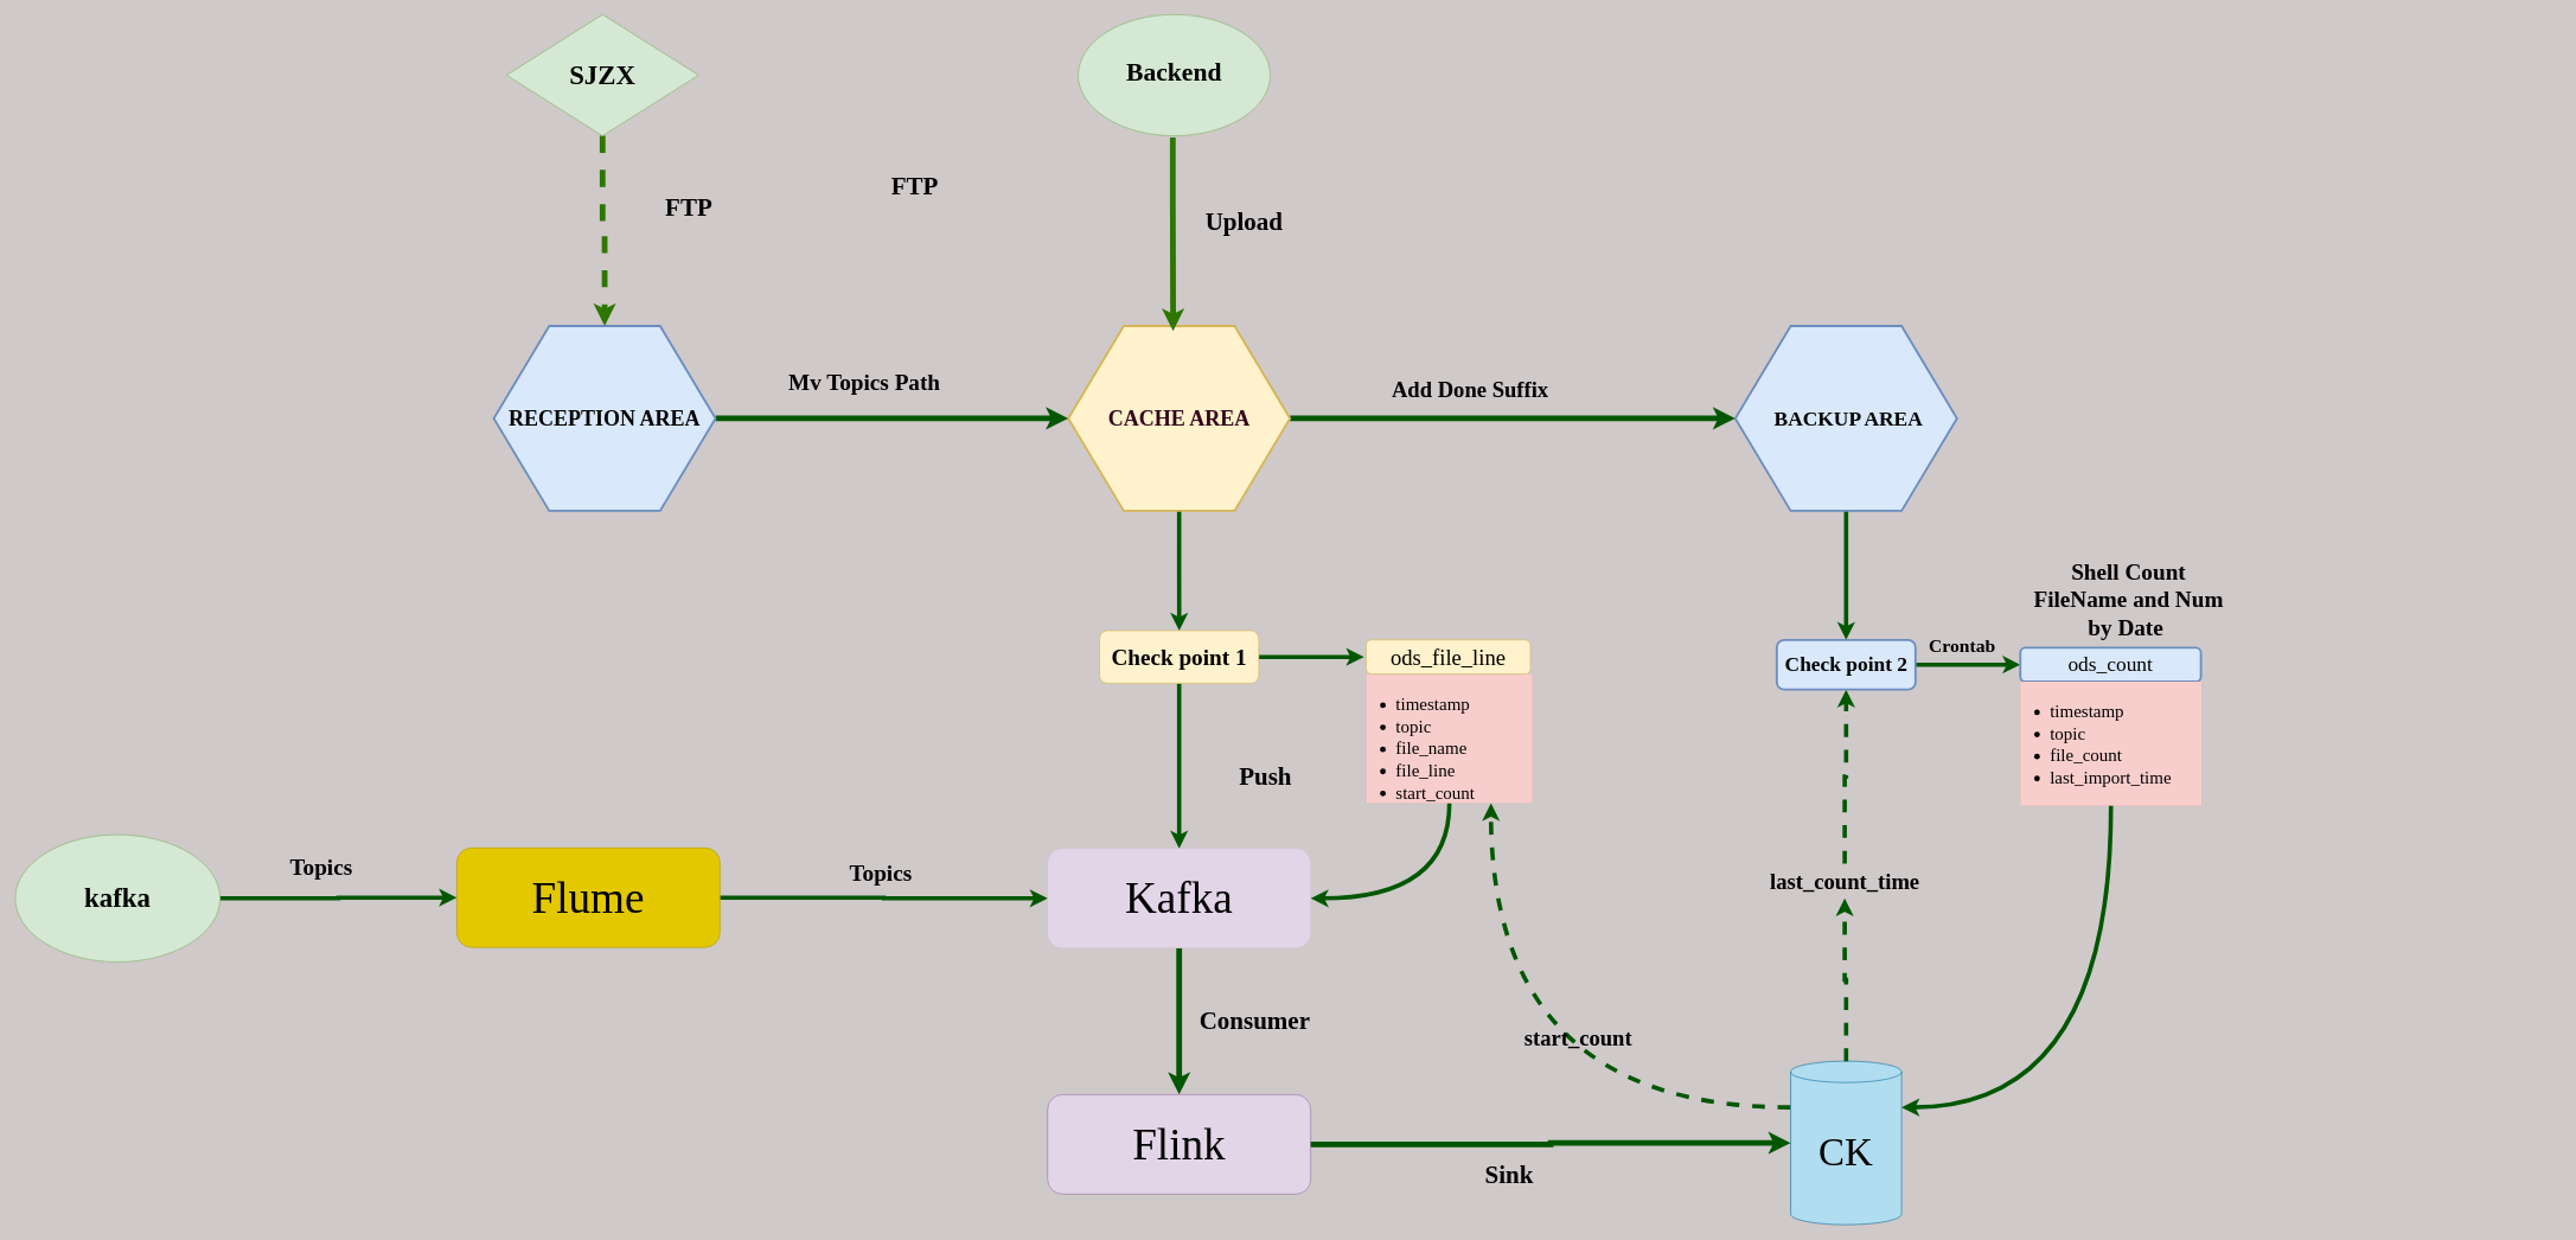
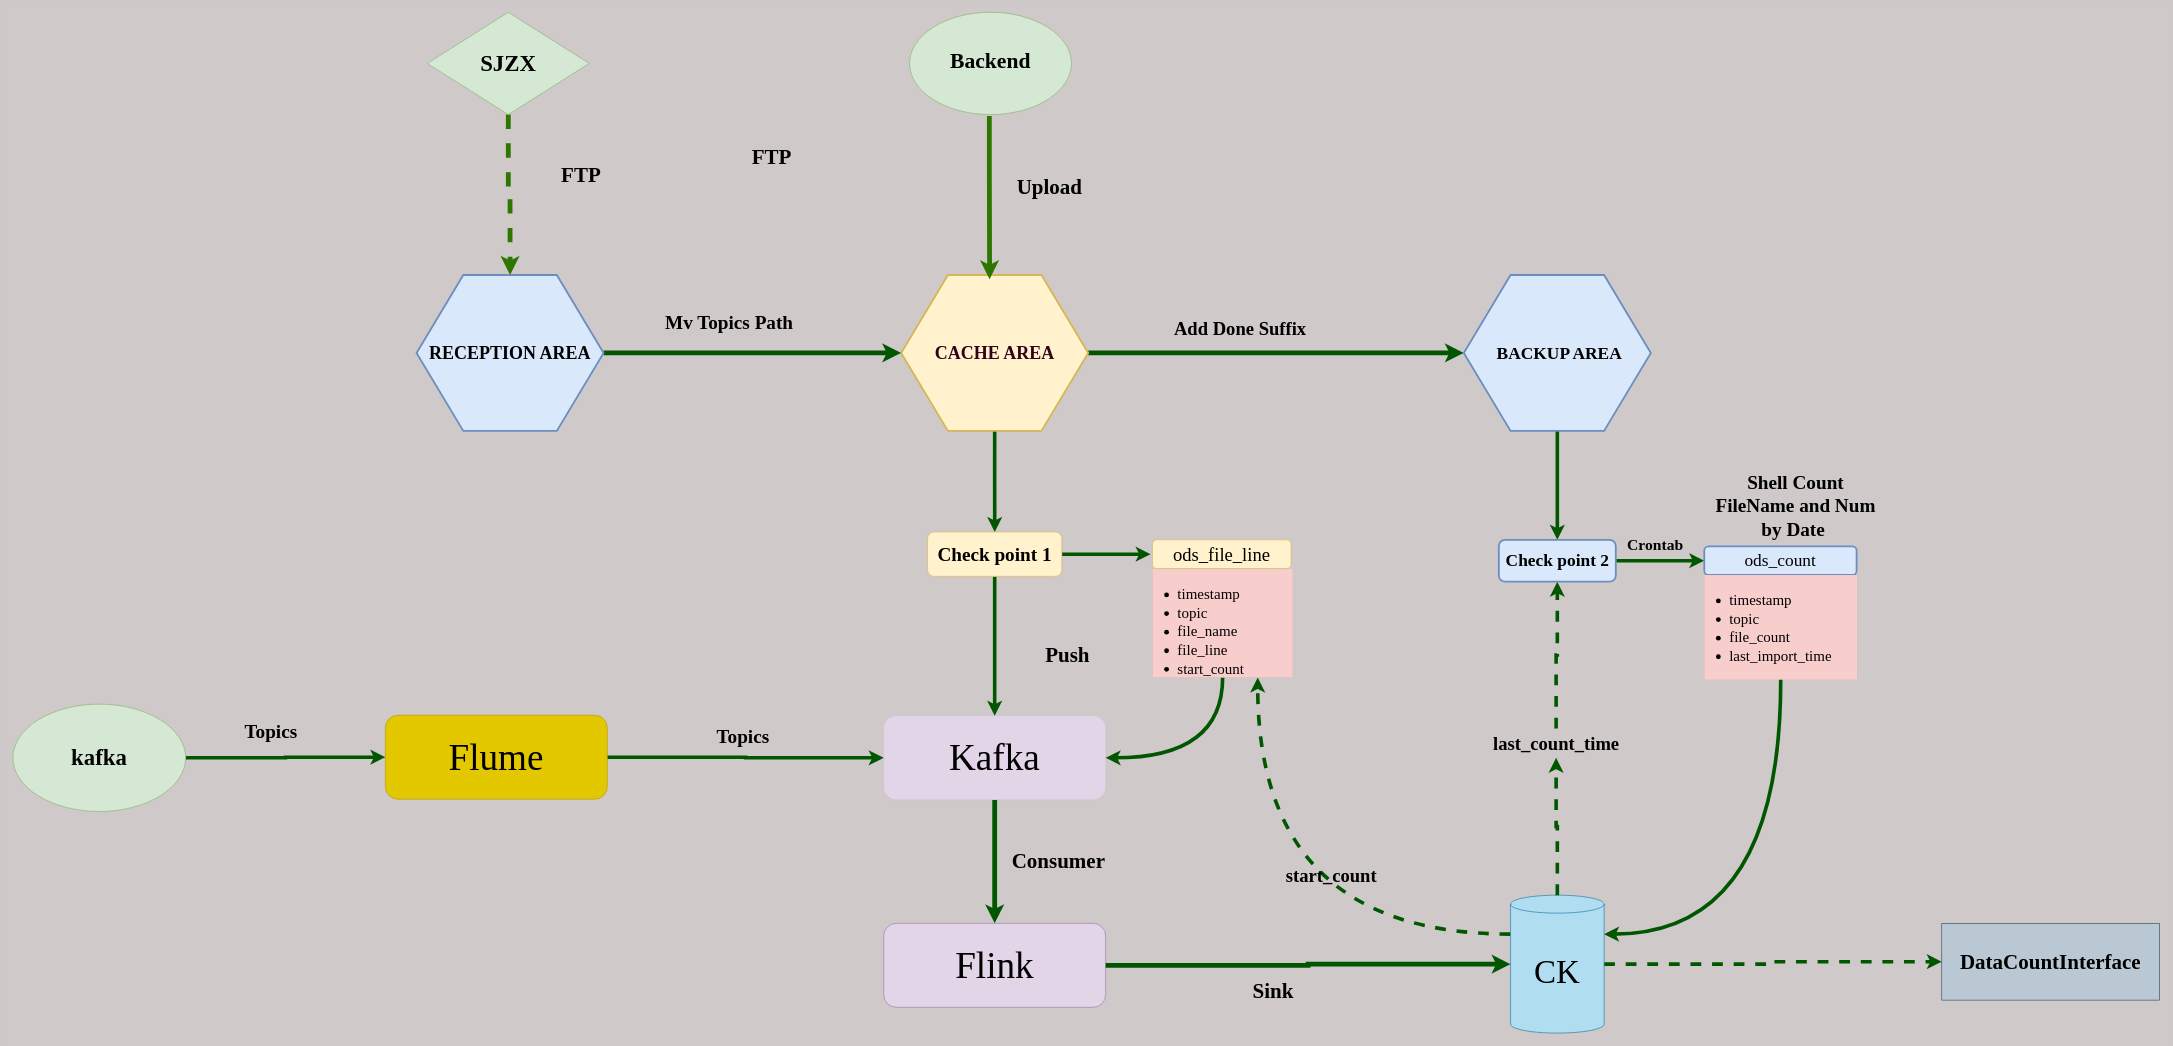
+ <mxCell id="17" value="&lt;font size=&quot;1&quot; face=&quot;Comic Sans MS&quot; style=&quot;&quot;&gt;&lt;b style=&quot;font-size: 35px;&quot;&gt;DataCountInterface&lt;/b&gt;&lt;/font&gt;" style="rounded=0;whiteSpace=wrap;html=1;fillColor=#bac8d3;strokeColor=#23445d;" parent="1" vertex="1"><mxGeometry x="3236" y="1539" width="363" height="128" as="geometry" /></mxCell>
+ <mxCell id="14" style="edgeStyle=orthogonalEdgeStyle;rounded=0;orthogonalLoop=1;jettySize=auto;html=1;exitX=1;exitY=0.5;exitDx=0;exitDy=0;exitPerimeter=0;entryX=0;entryY=0.5;entryDx=0;entryDy=0;dashed=1;fillColor=#008a00;strokeColor=#005700;strokeWidth=6;" parent="1" source="16" target="17" edge="1"><mxGeometry relative="1" as="geometry" /></mxCell>
